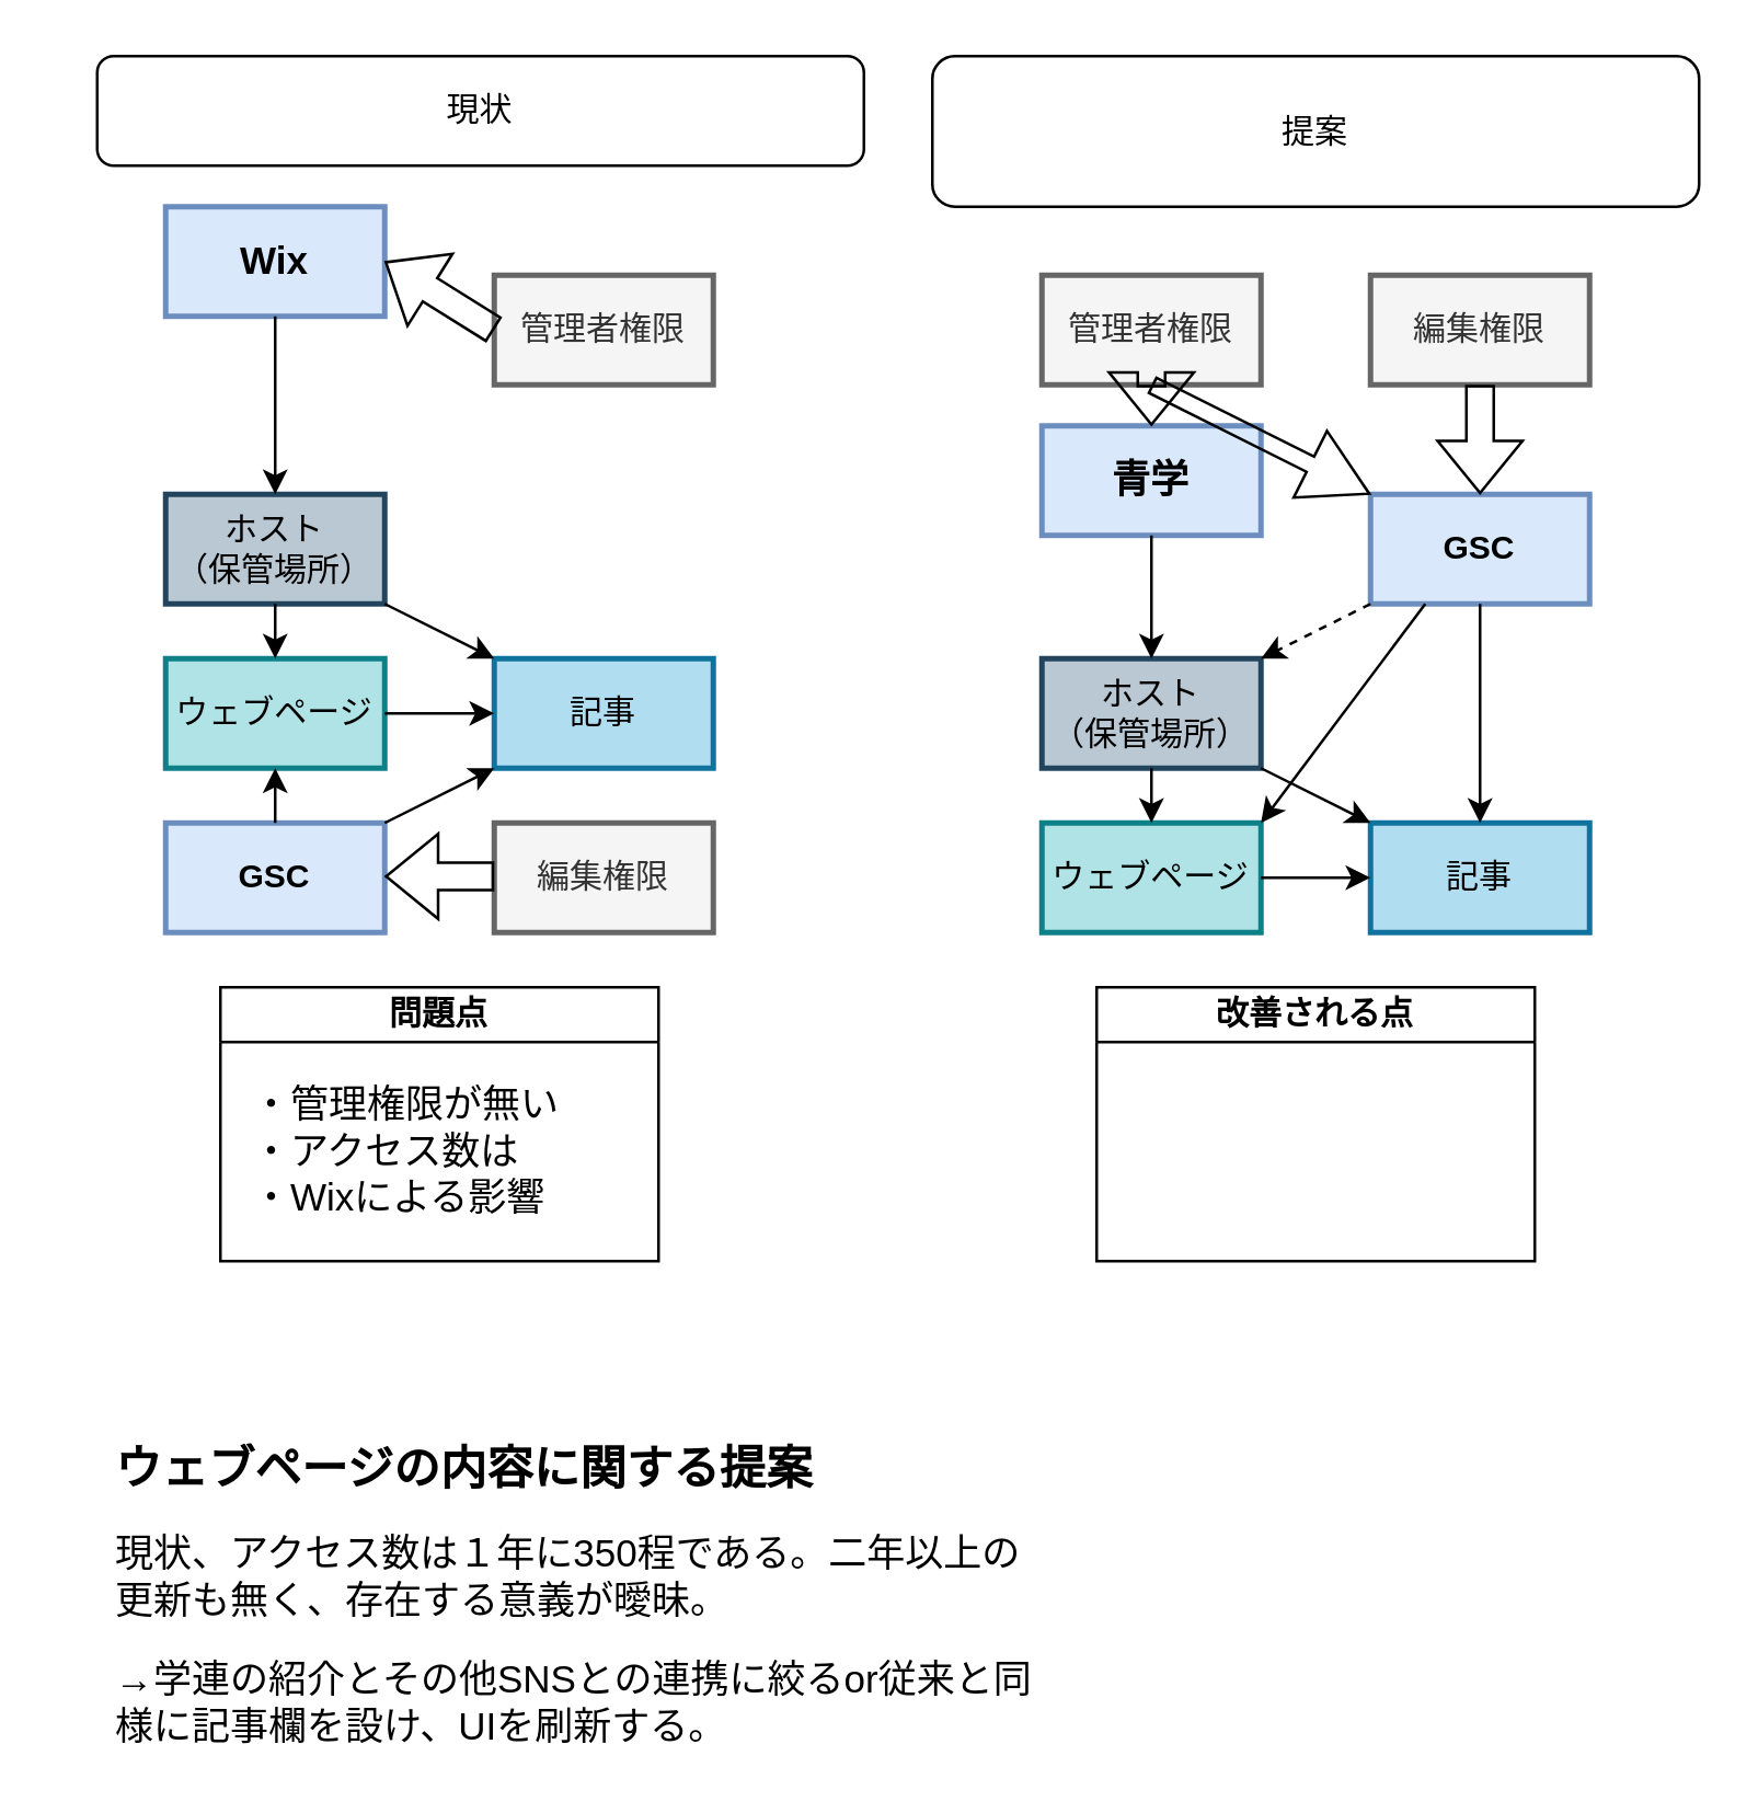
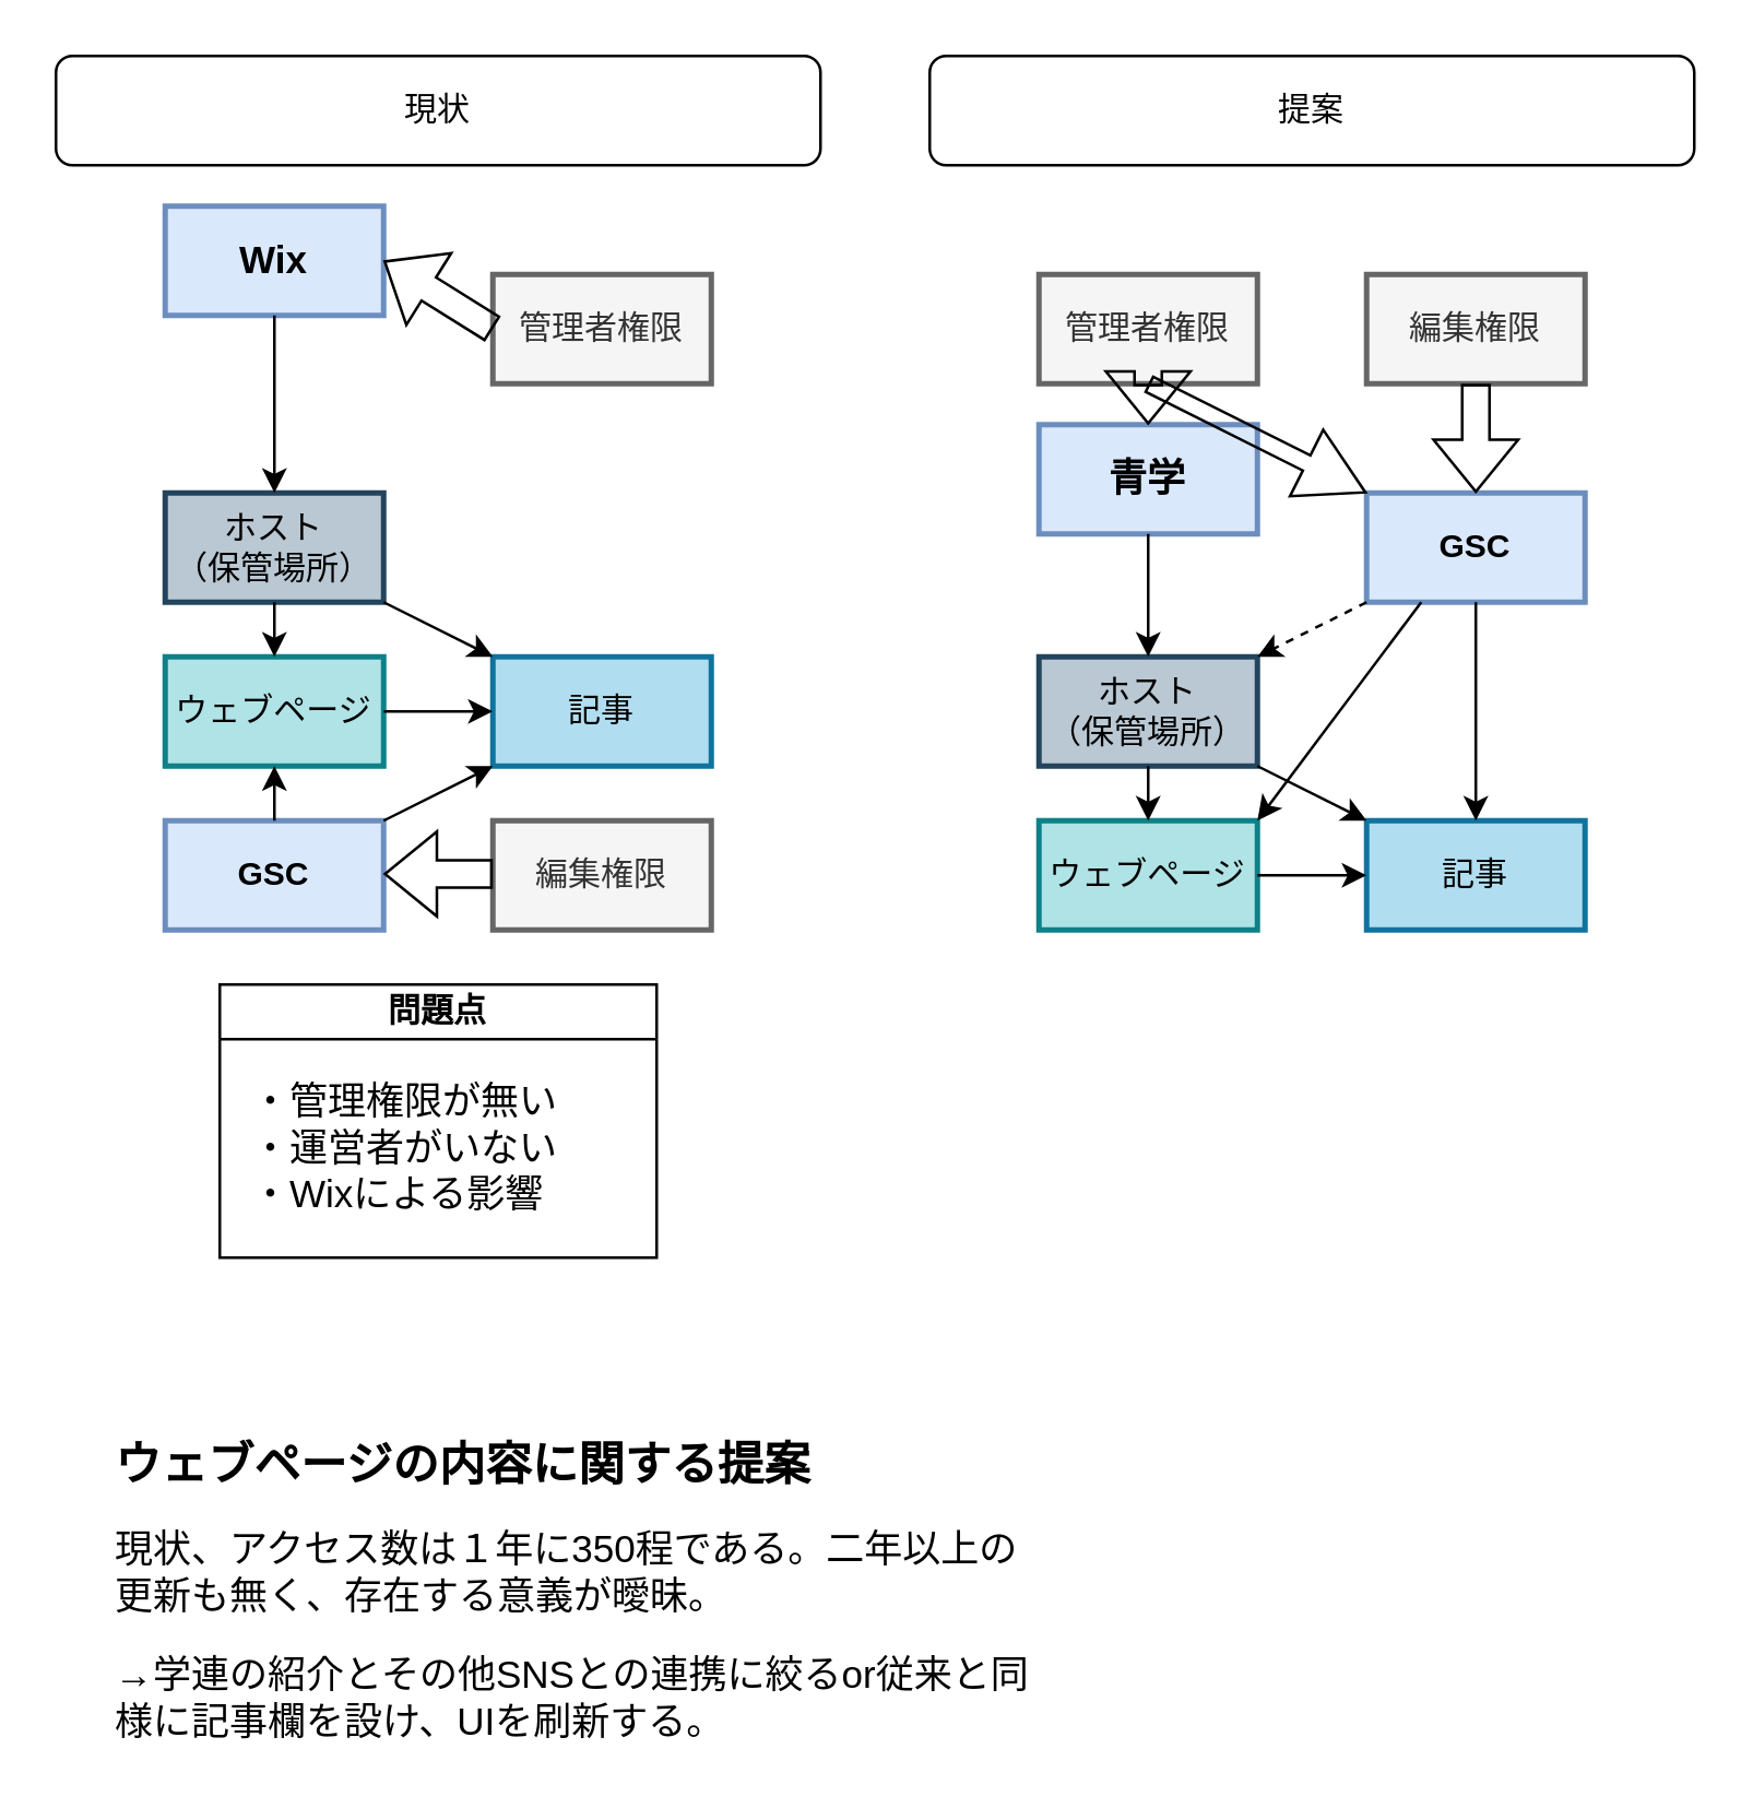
- <mxCell id="15" value="現状" style="rounded=1;whiteSpace=wrap;html=1;fillColor=none;" parent="1" vertex="1"><mxGeometry x="35" y="20" width="280" height="40" as="geometry" /></mxCell>
+ <mxCell id="15" value="現状" style="rounded=1;whiteSpace=wrap;html=1;fillColor=none;" parent="1" vertex="1"><mxGeometry x="20" y="20" width="280" height="40" as="geometry" /></mxCell>
- <mxCell id="25" value="提案" style="rounded=1;whiteSpace=wrap;html=1;fillColor=none;" vertex="1" parent="1"><mxGeometry x="340" y="20" width="280" height="55" as="geometry" /></mxCell>
+ <mxCell id="25" value="提案" style="rounded=1;whiteSpace=wrap;html=1;fillColor=none;" vertex="1" parent="1"><mxGeometry x="340" y="20" width="280" height="40" as="geometry" /></mxCell>
- <mxCell id="26" value="改善される点" style="swimlane;whiteSpace=wrap;html=1;startSize=20;" vertex="1" parent="1"><mxGeometry x="400" y="360" width="160" height="100" as="geometry"><mxRectangle x="80" y="400" width="80" height="30" as="alternateBounds" /></mxGeometry></mxCell>
- <mxCell id="17" value="&lt;font style=&quot;font-size: 14px;&quot;&gt;・管理権限が無い&lt;/font&gt;&lt;div style=&quot;font-size: 14px;&quot;&gt;&lt;font style=&quot;font-size: 14px;&quot;&gt;・アクセス数は&lt;/font&gt;&lt;/div&gt;&lt;div style=&quot;font-size: 14px;&quot;&gt;&lt;font style=&quot;font-size: 14px;&quot;&gt;・Wixによる影響&lt;/font&gt;&lt;/div&gt;" style="text;html=1;align=left;verticalAlign=middle;resizable=0;points=[];autosize=1;strokeColor=none;fillColor=none;" vertex="1" parent="16"><mxGeometry x="10" y="30" width="140" height="60" as="geometry" /></mxCell>
+ <mxCell id="17" value="&lt;font style=&quot;font-size: 14px;&quot;&gt;・管理権限が無い&lt;/font&gt;&lt;div style=&quot;font-size: 14px;&quot;&gt;&lt;font style=&quot;font-size: 14px;&quot;&gt;・運営者がいない&lt;/font&gt;&lt;/div&gt;&lt;div style=&quot;font-size: 14px;&quot;&gt;&lt;font style=&quot;font-size: 14px;&quot;&gt;・Wixによる影響&lt;/font&gt;&lt;/div&gt;" style="text;html=1;align=left;verticalAlign=middle;resizable=0;points=[];autosize=1;strokeColor=none;fillColor=none;" vertex="1" parent="16"><mxGeometry x="10" y="30" width="140" height="60" as="geometry" /></mxCell>
